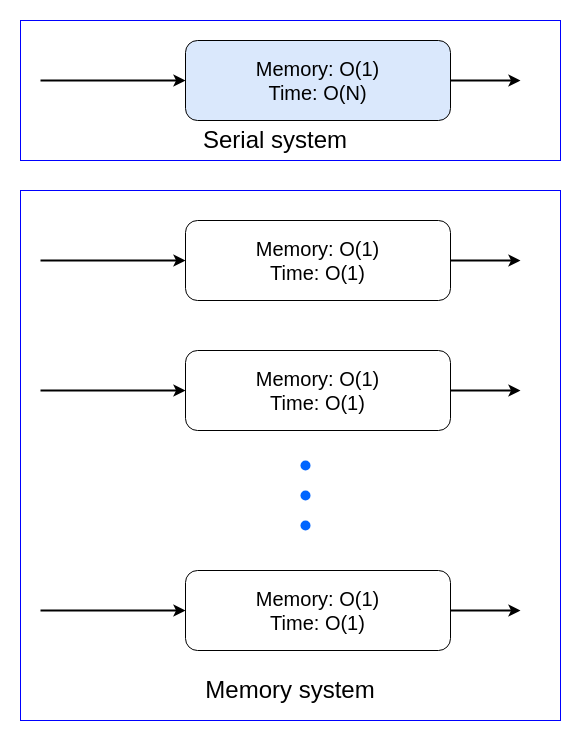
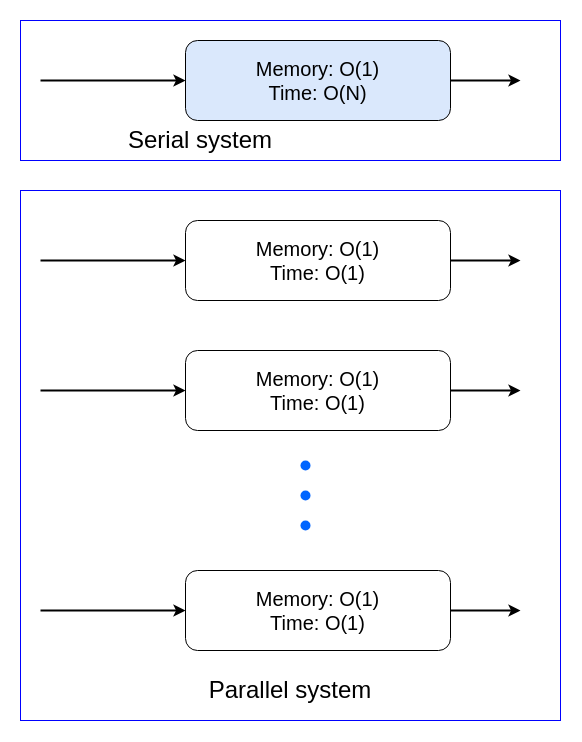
- <mxCell id="20" value="&lt;font style=&quot;font-size: 24px&quot;&gt;Serial system&lt;/font&gt;" style="text;html=1;strokeColor=none;fillColor=none;align=center;verticalAlign=middle;whiteSpace=wrap;rounded=0;" vertex="1" parent="1"><mxGeometry x="160" y="130" width="230" height="20" as="geometry" /></mxCell>
+ <mxCell id="20" value="&lt;font style=&quot;font-size: 24px&quot;&gt;Serial system&lt;/font&gt;" style="text;html=1;strokeColor=none;fillColor=none;align=center;verticalAlign=middle;whiteSpace=wrap;rounded=0;" vertex="1" parent="1"><mxGeometry x="85" y="130" width="230" height="20" as="geometry" /></mxCell>
- <mxCell id="19" value="&lt;font style=&quot;font-size: 24px&quot;&gt;Memory system&lt;/font&gt;" style="text;html=1;strokeColor=none;fillColor=none;align=center;verticalAlign=middle;whiteSpace=wrap;rounded=0;" vertex="1" parent="1"><mxGeometry x="175" y="680" width="230" height="20" as="geometry" /></mxCell>
+ <mxCell id="19" value="&lt;font style=&quot;font-size: 24px&quot;&gt;Parallel system&lt;/font&gt;" style="text;html=1;strokeColor=none;fillColor=none;align=center;verticalAlign=middle;whiteSpace=wrap;rounded=0;" vertex="1" parent="1"><mxGeometry x="175" y="680" width="230" height="20" as="geometry" /></mxCell>
